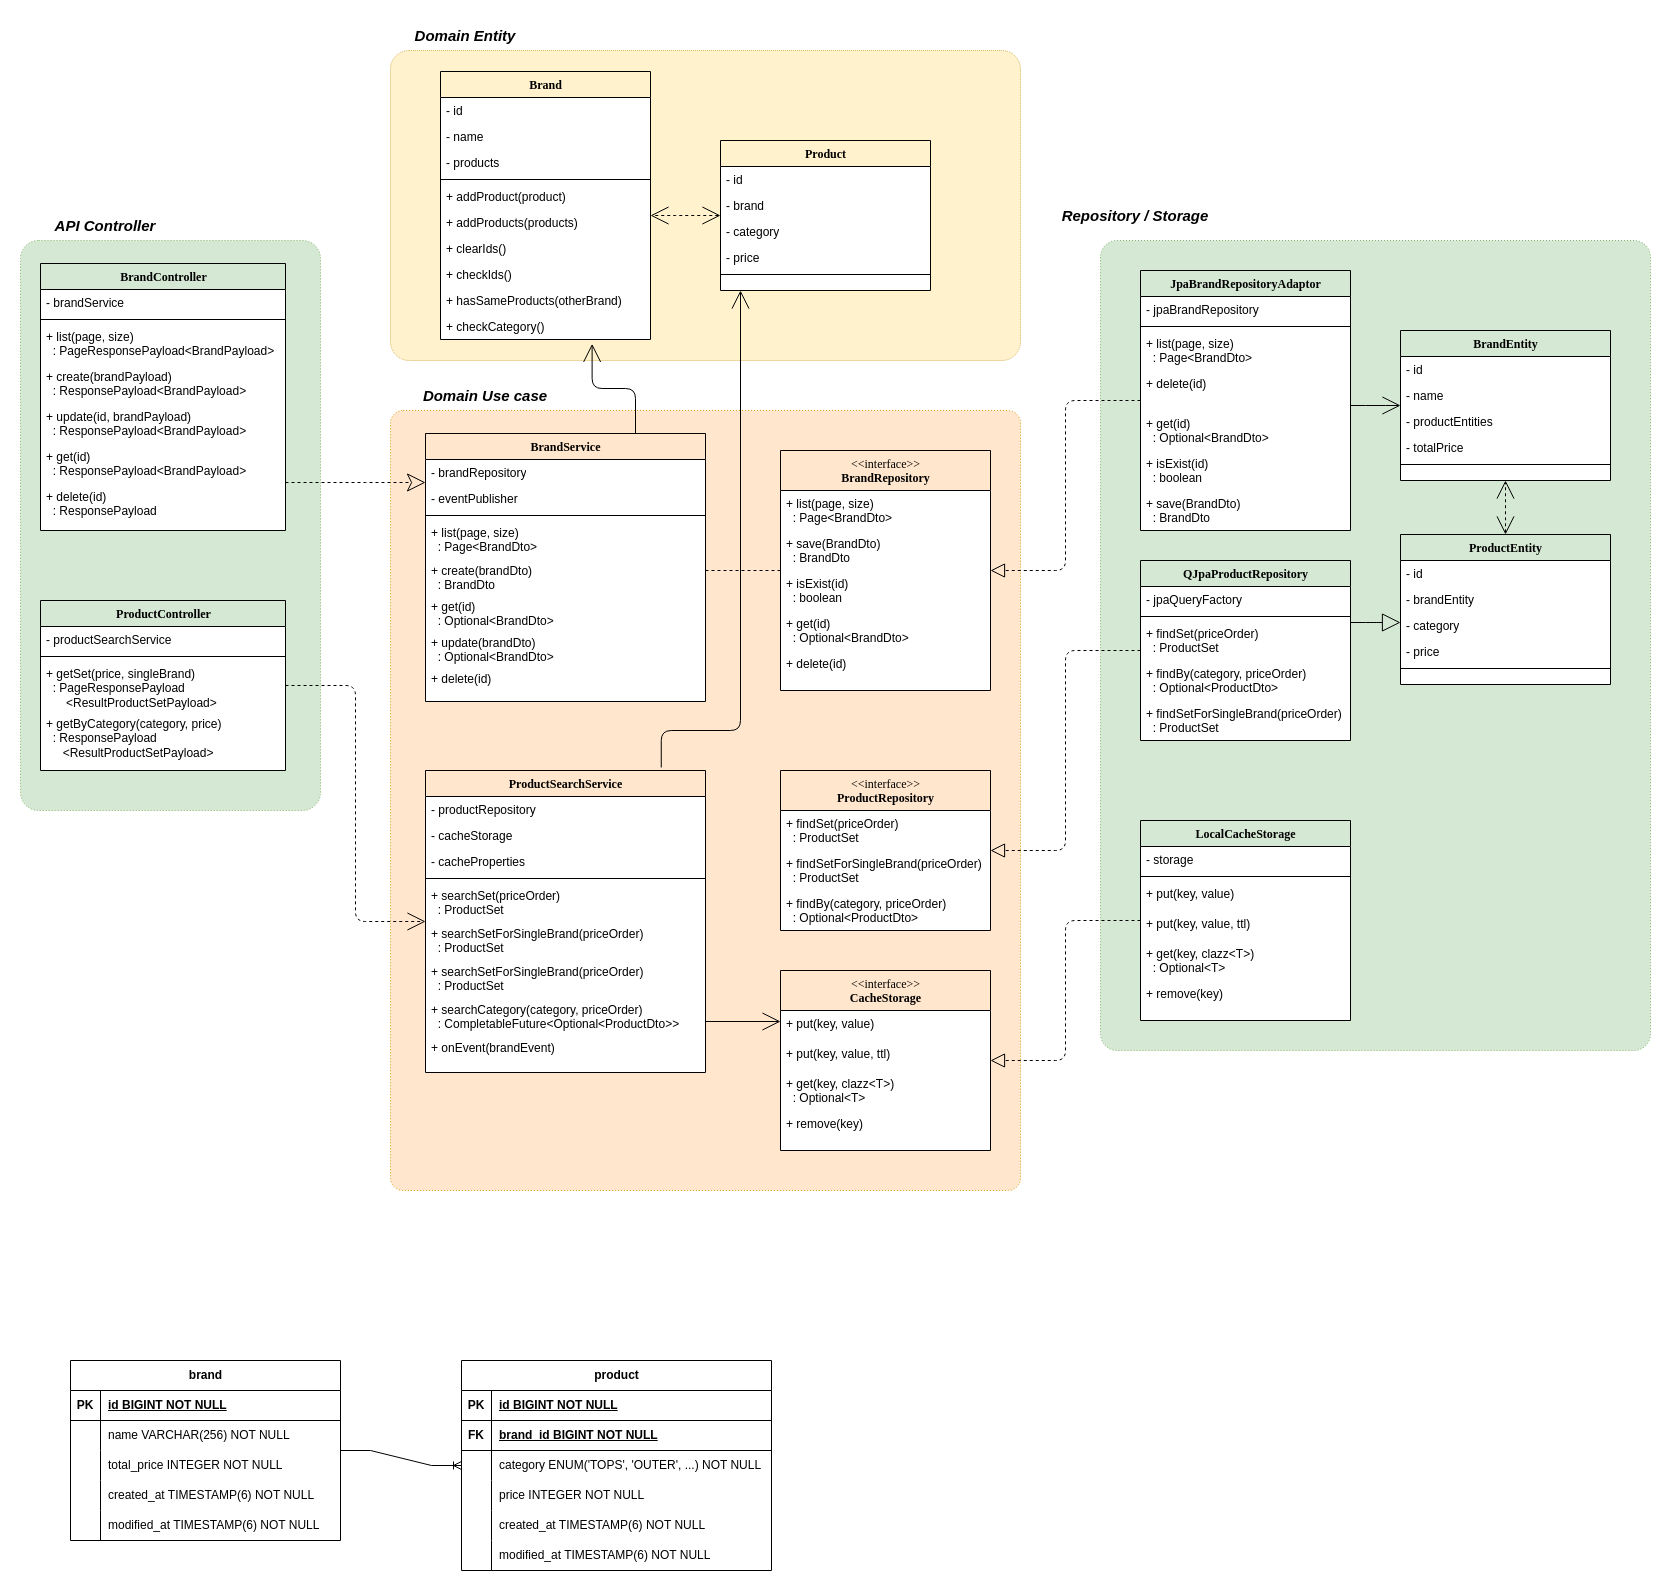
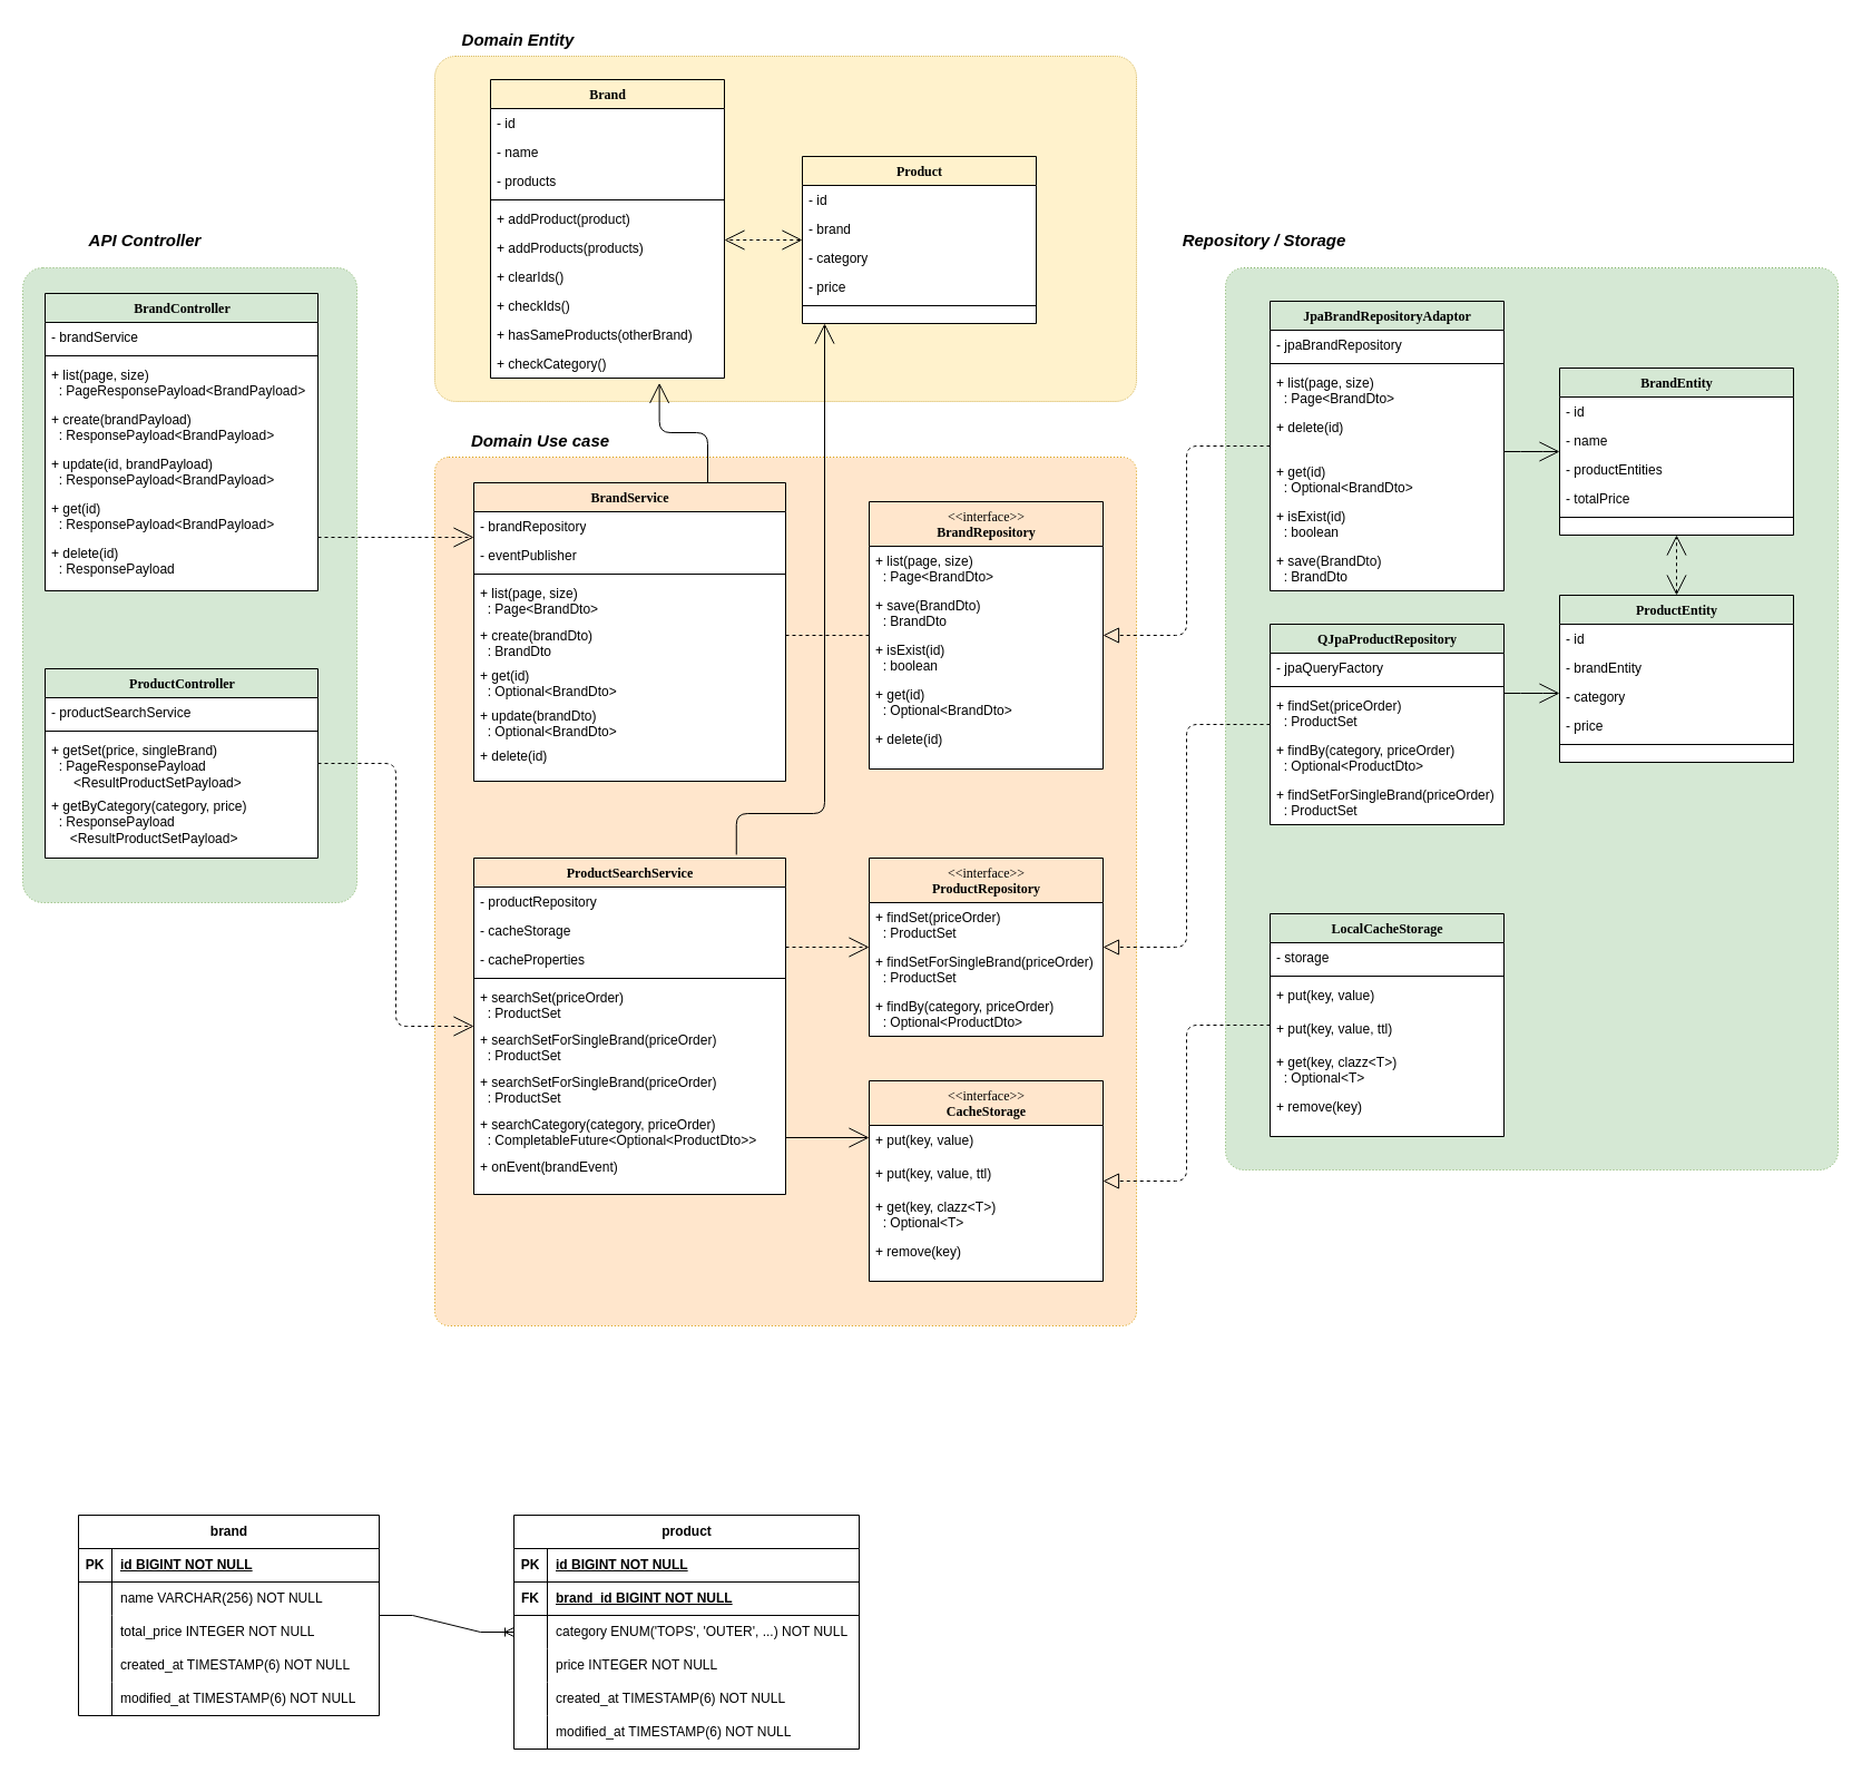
- <mxCell id="24" value="API Controller" style="text;html=1;align=center;verticalAlign=middle;whiteSpace=wrap;rounded=0;fontStyle=3;fontSize=15;" parent="1" vertex="1"><mxGeometry x="30" y="210" width="150" height="30" as="geometry" /></mxCell>
+ <mxCell id="24" value="API Controller" style="text;html=1;align=center;verticalAlign=middle;whiteSpace=wrap;rounded=0;fontStyle=3;fontSize=15;" parent="1" vertex="1"><mxGeometry x="55" y="200" width="150" height="30" as="geometry" /></mxCell>
- <mxCell id="22" style="edgeStyle=elbowEdgeStyle;html=1;labelBackgroundColor=none;startFill=0;startSize=8;endArrow=classic;endFill=0;endSize=16;fontFamily=Verdana;fontSize=12;elbow=vertical;dashed=1;" parent="1" source="5" target="13" edge="1"><mxGeometry relative="1" as="geometry"><mxPoint x="242.08" y="389.006" as="sourcePoint" /><mxPoint x="450" y="462" as="targetPoint" /><Array as="points" /></mxGeometry></mxCell>
+ <mxCell id="22" style="edgeStyle=elbowEdgeStyle;html=1;labelBackgroundColor=none;startFill=0;startSize=8;endArrow=open;endFill=0;endSize=16;fontFamily=Verdana;fontSize=12;elbow=vertical;dashed=1;" parent="1" source="5" target="13" edge="1"><mxGeometry relative="1" as="geometry"><mxPoint x="242.08" y="389.006" as="sourcePoint" /><mxPoint x="450" y="462" as="targetPoint" /><Array as="points" /></mxGeometry></mxCell>
- <mxCell id="155" style="edgeStyle=elbowEdgeStyle;html=1;labelBackgroundColor=none;startFill=0;startSize=8;endArrow=block;endFill=0;endSize=16;fontFamily=Verdana;fontSize=12;elbow=vertical;" edge="1" parent="1" source="138" target="132"><mxGeometry relative="1" as="geometry"><mxPoint x="1360" y="415" as="sourcePoint" /><mxPoint x="1410" y="415" as="targetPoint" /><Array as="points" /></mxGeometry></mxCell>
+ <mxCell id="155" style="edgeStyle=elbowEdgeStyle;html=1;labelBackgroundColor=none;startFill=0;startSize=8;endArrow=open;endFill=0;endSize=16;fontFamily=Verdana;fontSize=12;elbow=vertical;" edge="1" parent="1" source="138" target="132"><mxGeometry relative="1" as="geometry"><mxPoint x="1360" y="415" as="sourcePoint" /><mxPoint x="1410" y="415" as="targetPoint" /><Array as="points" /></mxGeometry></mxCell>
+ <mxCell id="89" style="edgeStyle=elbowEdgeStyle;html=1;labelBackgroundColor=none;startFill=0;startSize=8;endArrow=open;endFill=0;endSize=16;fontFamily=Verdana;fontSize=12;elbow=vertical;dashed=1;" edge="1" parent="1" source="27" target="85"><mxGeometry relative="1" as="geometry"><mxPoint x="722" y="563" as="sourcePoint" /><mxPoint x="841" y="563" as="targetPoint" /><Array as="points" /></mxGeometry></mxCell>
